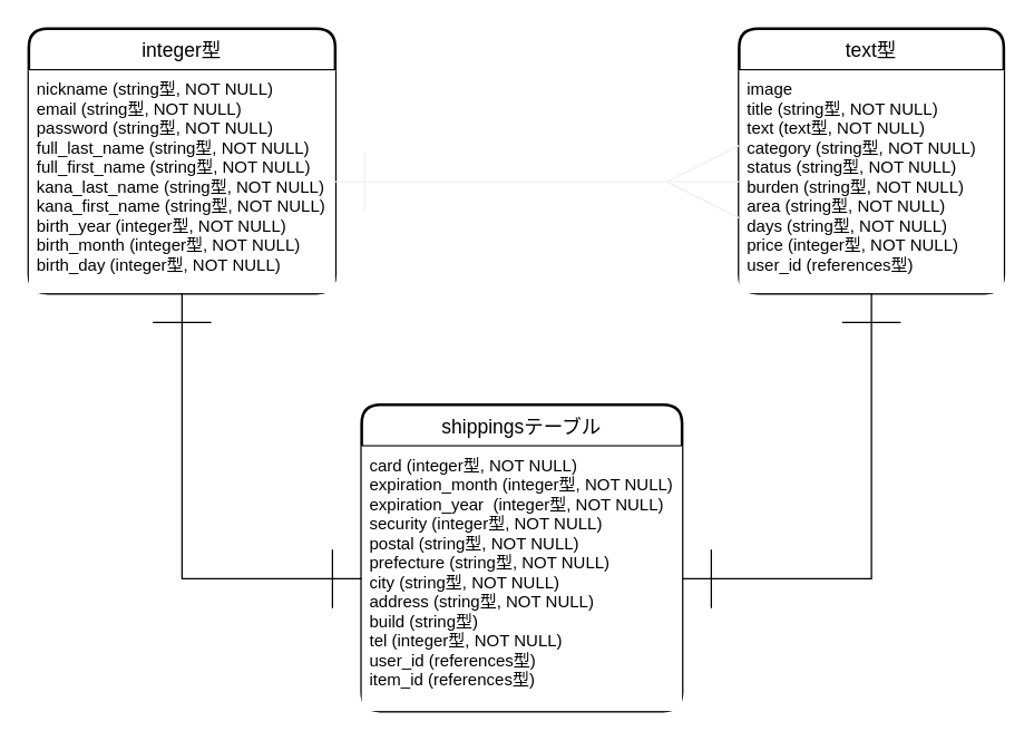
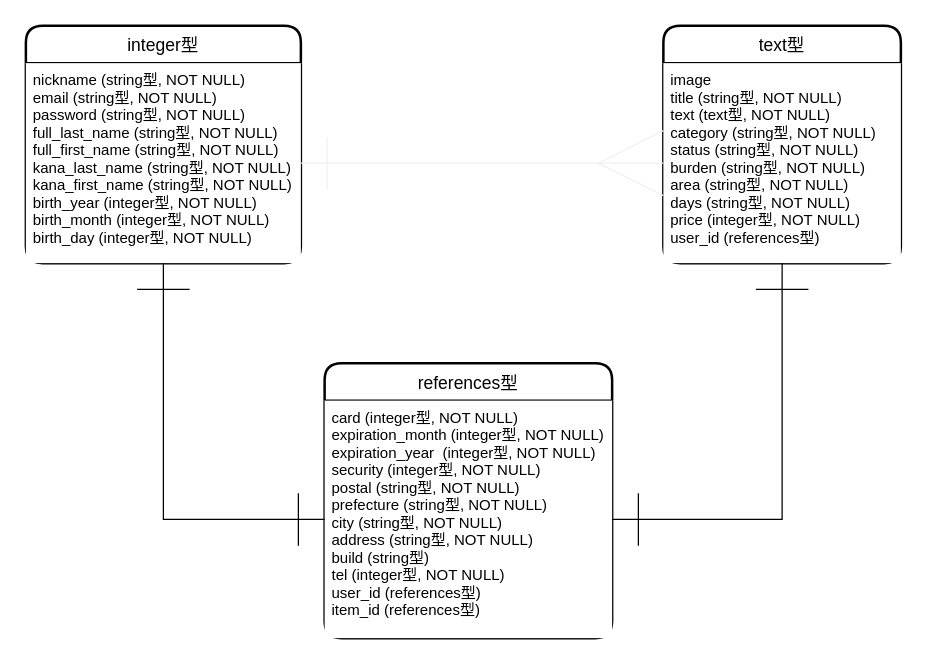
- <mxCell id="6" value="shippingsテーブル" style="swimlane;childLayout=stackLayout;horizontal=1;startSize=30;horizontalStack=0;rounded=1;fontSize=14;fontStyle=0;strokeWidth=2;resizeParent=0;resizeLast=1;shadow=0;dashed=0;align=center;" vertex="1" parent="1"><mxGeometry x="259" y="290" width="230" height="220" as="geometry" /></mxCell>
+ <mxCell id="6" value="references型" style="swimlane;childLayout=stackLayout;horizontal=1;startSize=30;horizontalStack=0;rounded=1;fontSize=14;fontStyle=0;strokeWidth=2;resizeParent=0;resizeLast=1;shadow=0;dashed=0;align=center;" vertex="1" parent="1"><mxGeometry x="259" y="290" width="230" height="220" as="geometry" /></mxCell>
